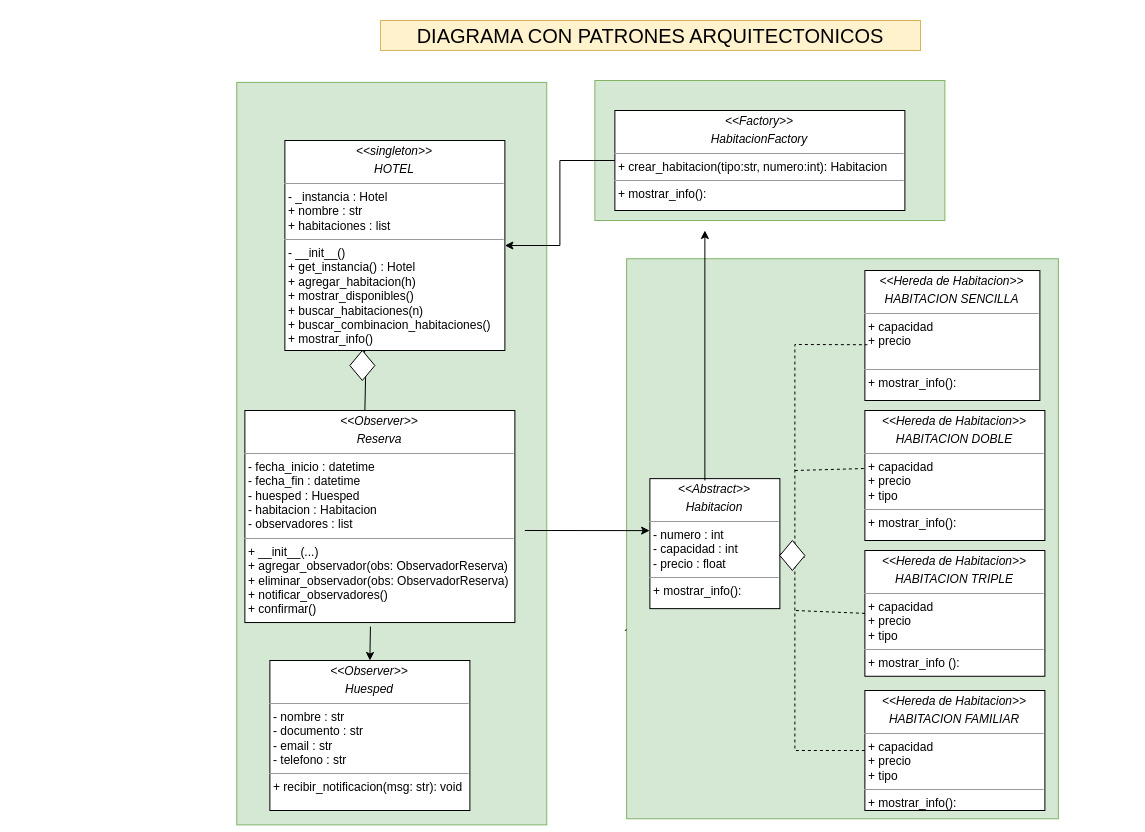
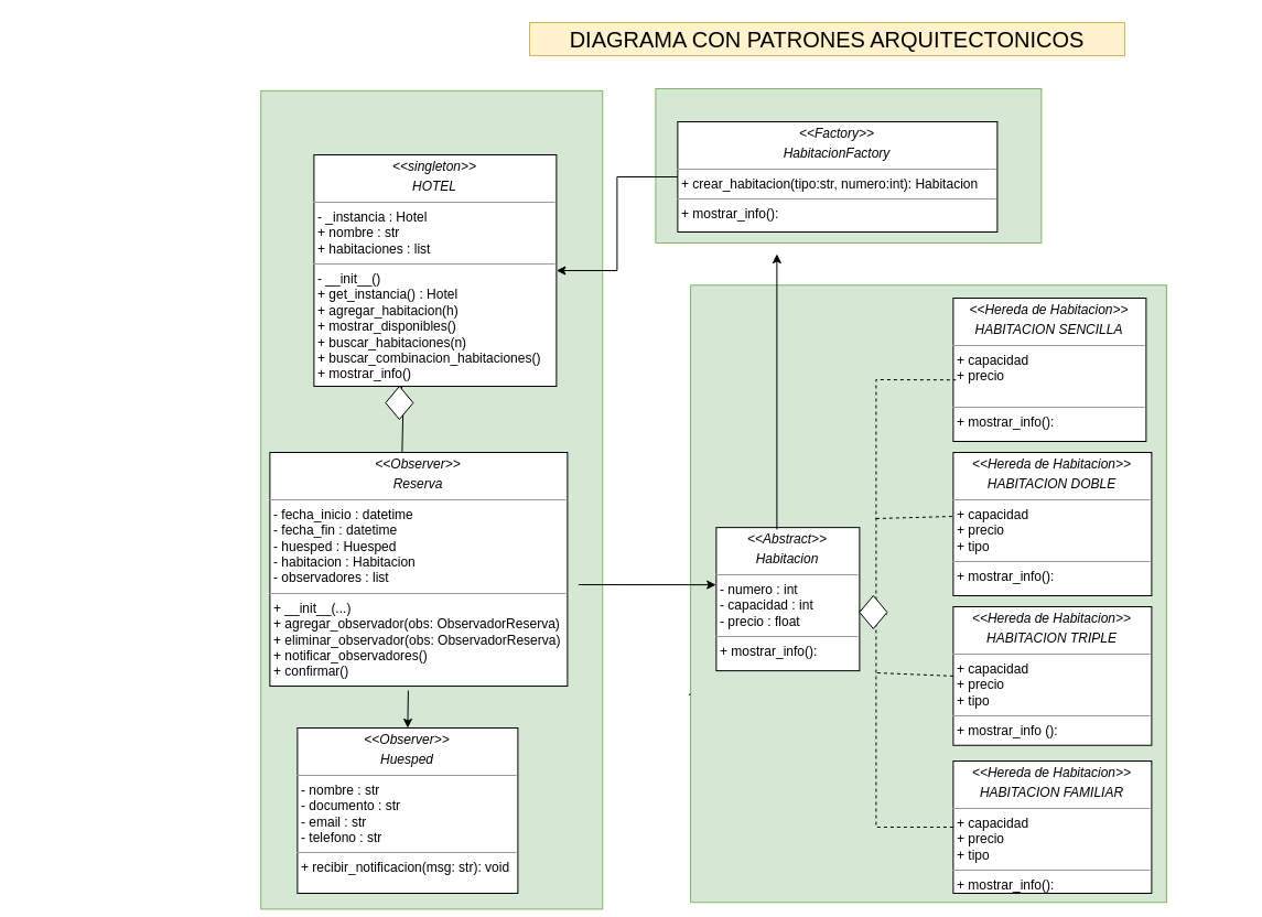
- <mxCell id="28" value="&lt;font style=&quot;font-size: 20px;&quot;&gt;DIAGRAMA CON PATRONES ARQUITECTONICOS&lt;/font&gt;" style="text;html=1;align=center;verticalAlign=middle;whiteSpace=wrap;rounded=0;fillColor=#fff2cc;strokeColor=#d6b656;" vertex="1" parent="1"><mxGeometry x="380" y="20" width="540" height="30" as="geometry" /></mxCell>
+ <mxCell id="28" value="&lt;font style=&quot;font-size: 20px;&quot;&gt;DIAGRAMA CON PATRONES ARQUITECTONICOS&lt;/font&gt;" style="text;html=1;align=center;verticalAlign=middle;whiteSpace=wrap;rounded=0;fillColor=#fff2cc;strokeColor=#d6b656;" vertex="1" parent="1"><mxGeometry x="480" y="20" width="540" height="30" as="geometry" /></mxCell>
